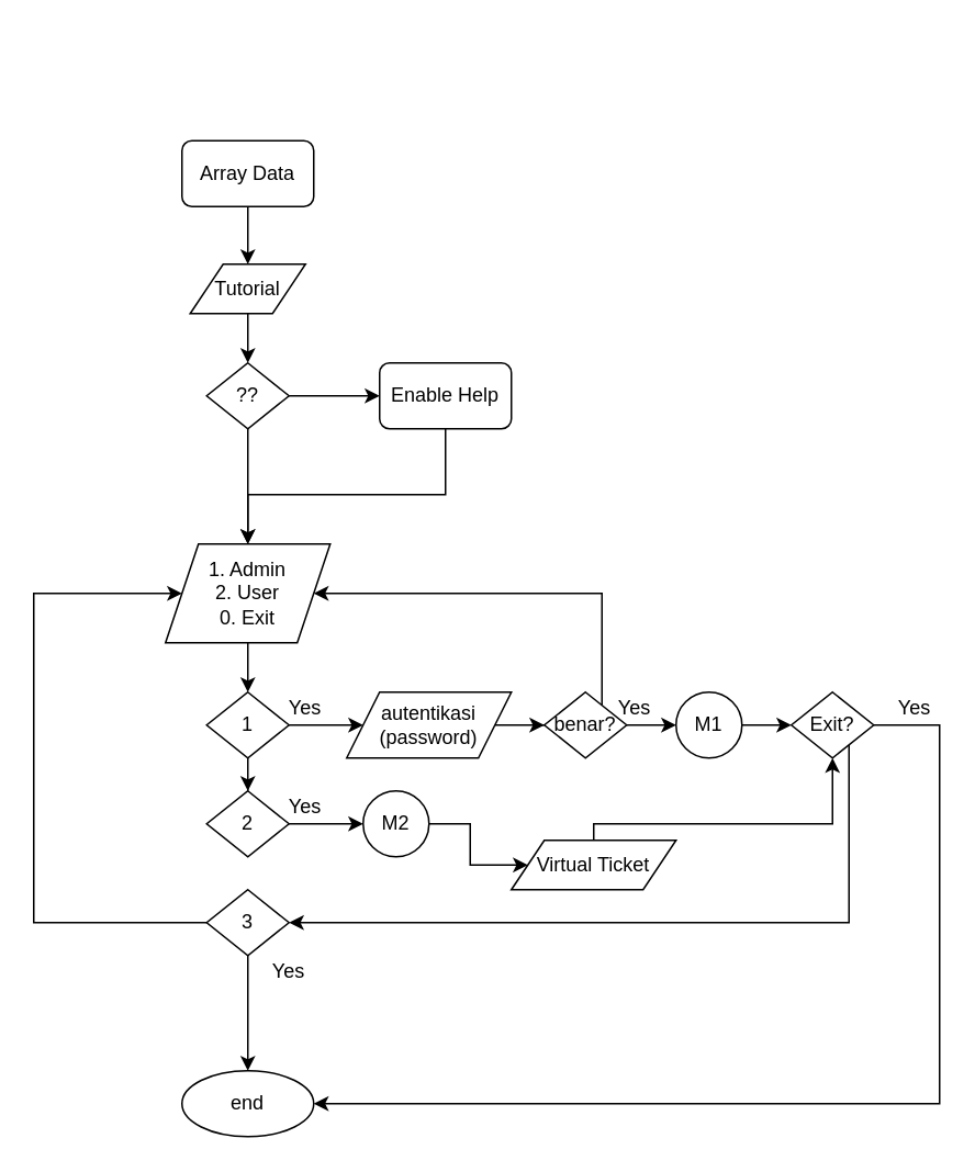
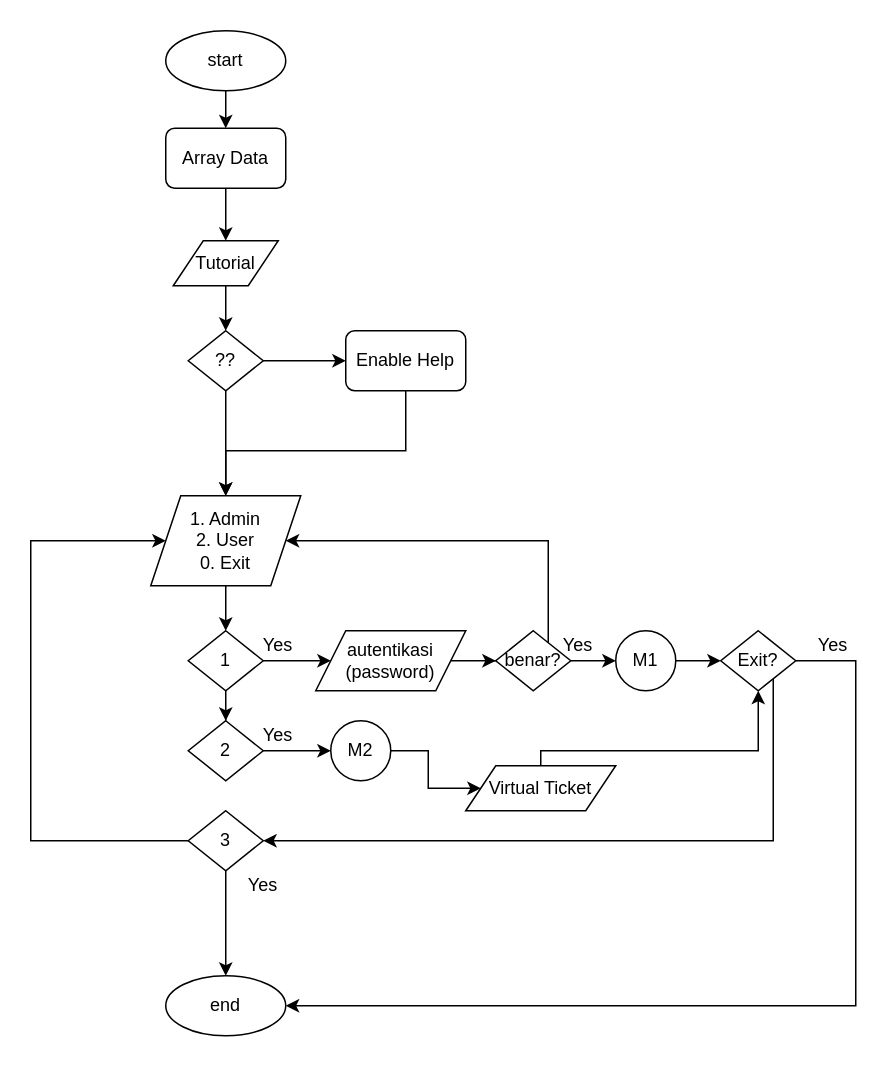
+ <mxCell id="3" value="start" style="ellipse;whiteSpace=wrap;html=1;" parent="1" vertex="1"><mxGeometry x="110" y="20" width="80" height="40" as="geometry" /></mxCell>
+ <mxCell id="2" style="edgeStyle=orthogonalEdgeStyle;rounded=0;orthogonalLoop=1;jettySize=auto;html=1;entryX=0.5;entryY=0;entryDx=0;entryDy=0;" edge="1" parent="1" source="3" target="6"><mxGeometry relative="1" as="geometry" /></mxCell>
